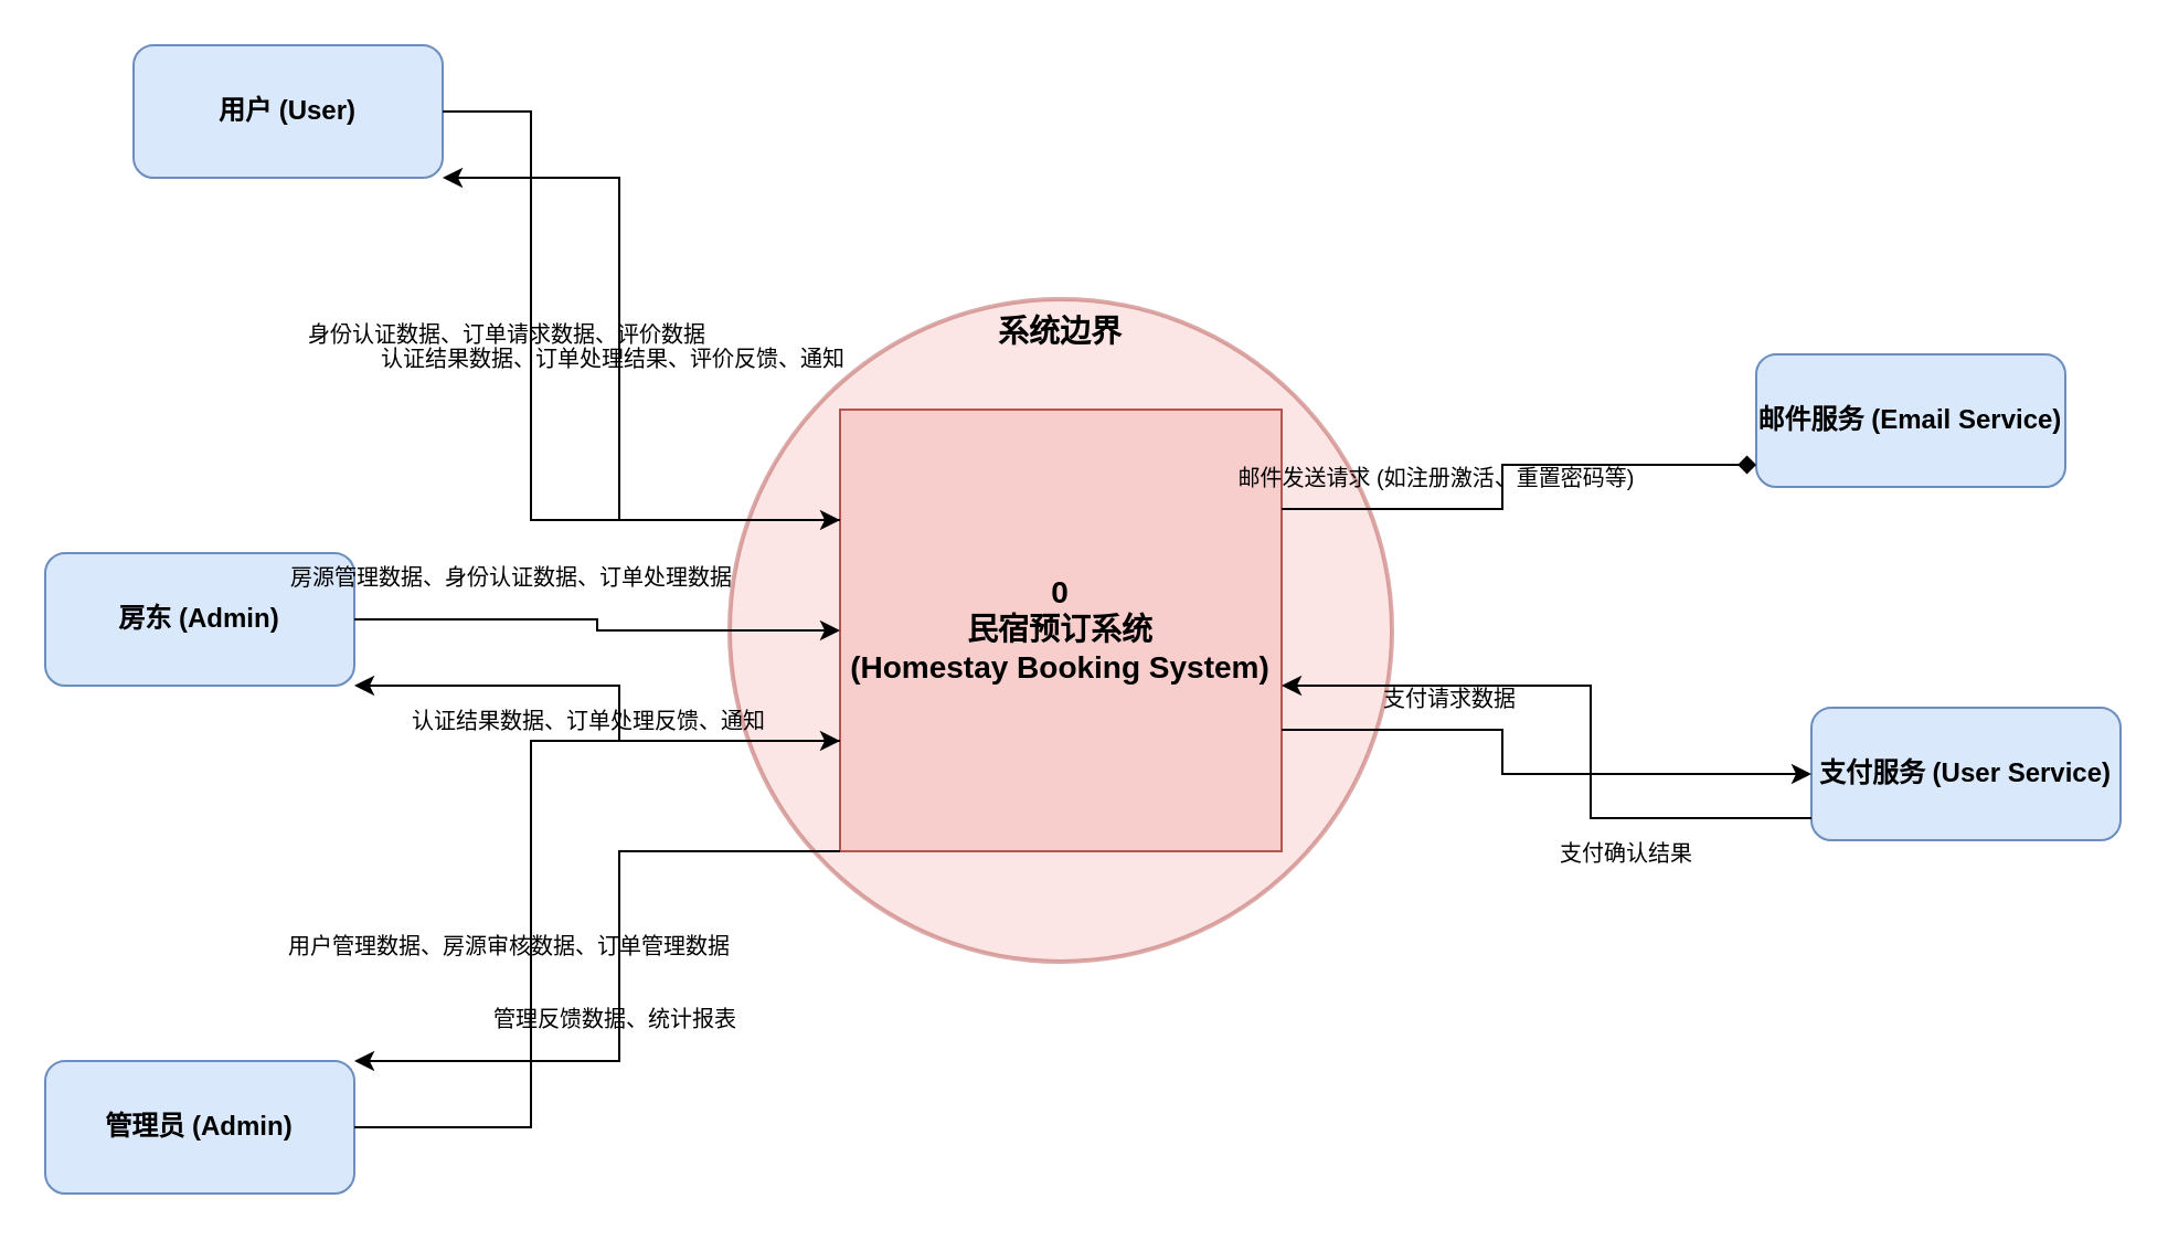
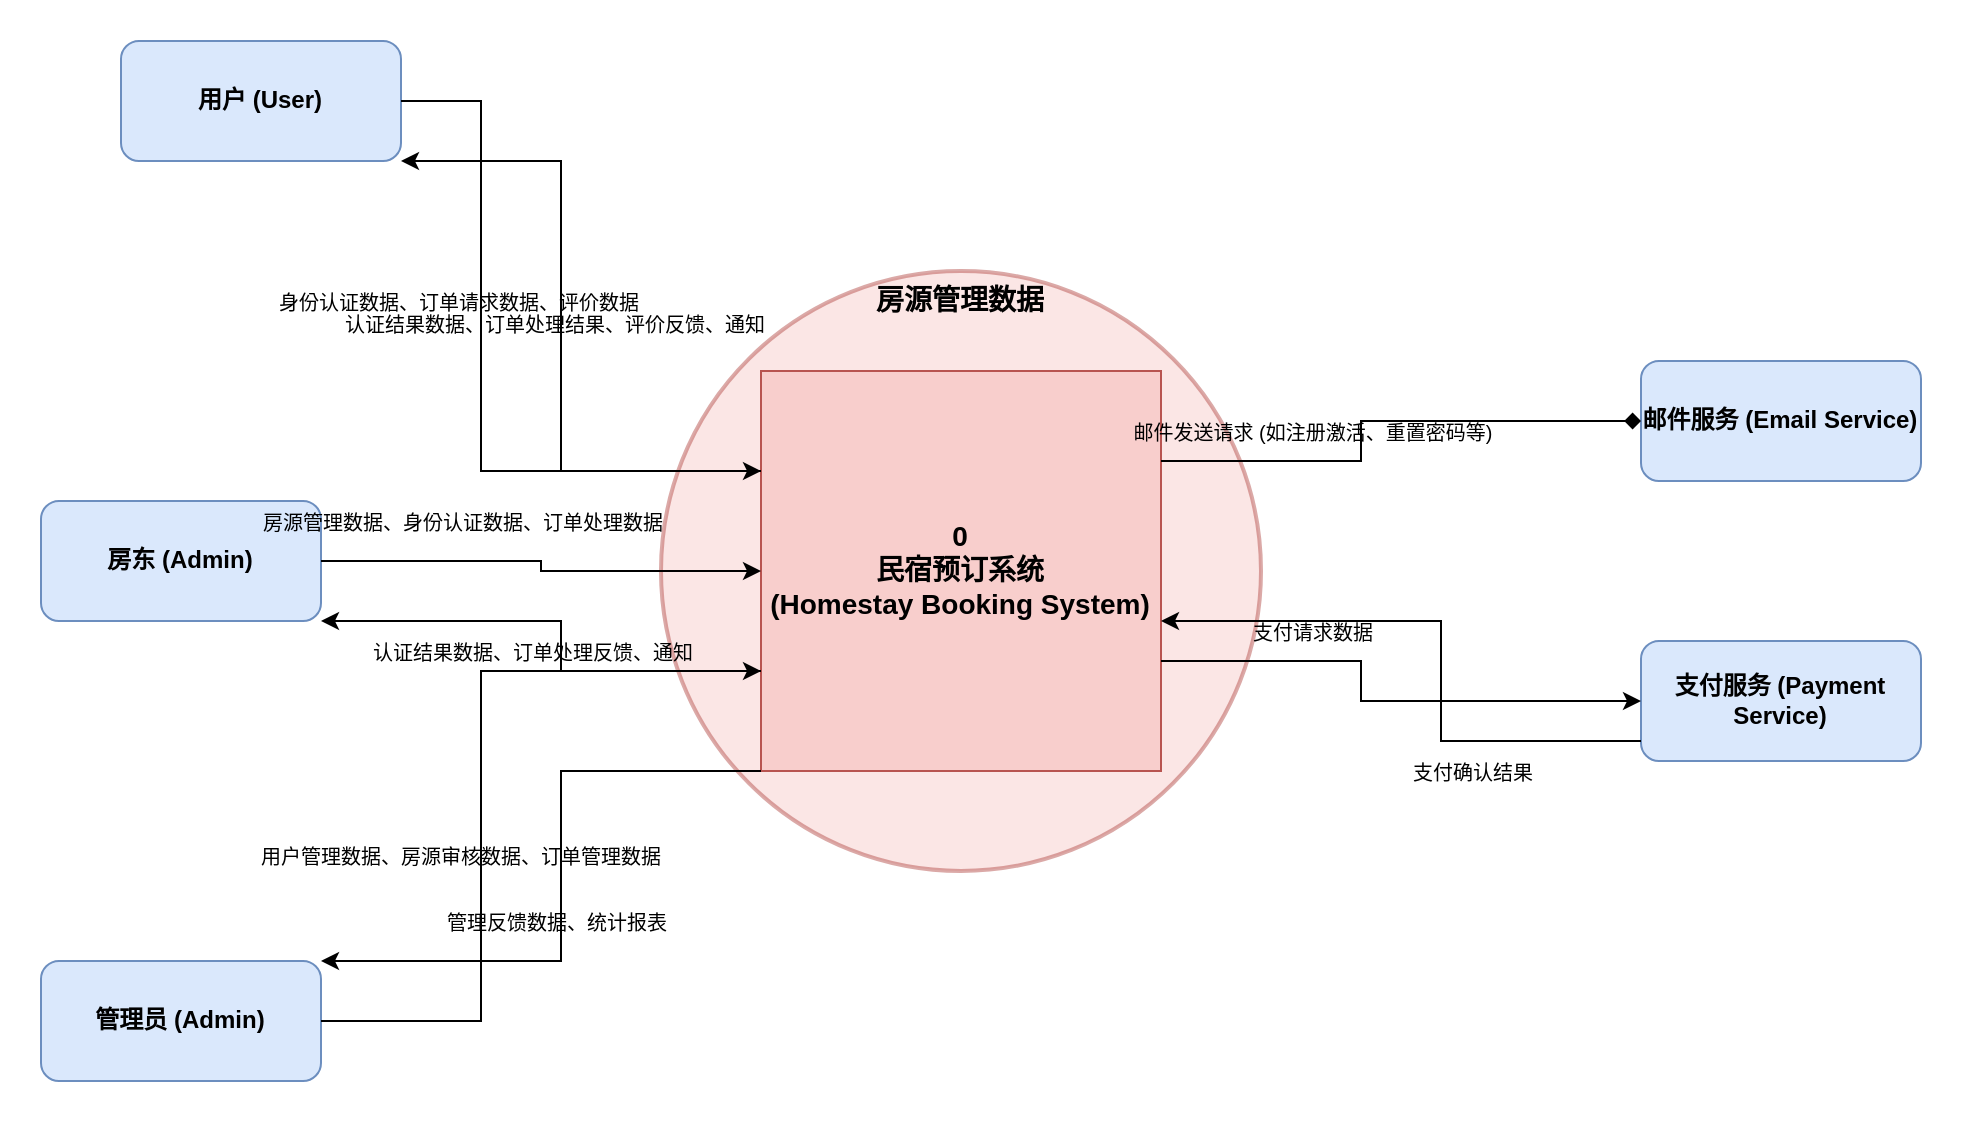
- <mxCell id="2" value="系统边界" style="ellipse;whiteSpace=wrap;html=1;aspect=fixed;fontSize=14;fontStyle=1;verticalAlign=top;fillColor=#f8cecc;strokeColor=#b85450;opacity=50;strokeWidth=2;perimeterSpacing=0;" vertex="1" parent="1"><mxGeometry x="330" y="135" width="300" height="300" as="geometry" /></mxCell>
+ <mxCell id="2" value="房源管理数据" style="ellipse;whiteSpace=wrap;html=1;aspect=fixed;fontSize=14;fontStyle=1;verticalAlign=top;fillColor=#f8cecc;strokeColor=#b85450;opacity=50;strokeWidth=2;perimeterSpacing=0;" vertex="1" parent="1"><mxGeometry x="330" y="135" width="300" height="300" as="geometry" /></mxCell>
- <mxCell id="6" value="邮件服务 (Email Service)" style="shape=rectangle;rounded=1;whiteSpace=wrap;html=1;fontSize=12;fontStyle=1;fillColor=#dae8fc;strokeColor=#6c8ebf;" parent="1" vertex="1"><mxGeometry x="795" y="160" width="140" height="60" as="geometry" /></mxCell>
+ <mxCell id="6" value="邮件服务 (Email Service)" style="shape=rectangle;rounded=1;whiteSpace=wrap;html=1;fontSize=12;fontStyle=1;fillColor=#dae8fc;strokeColor=#6c8ebf;" parent="1" vertex="1"><mxGeometry x="820" y="180" width="140" height="60" as="geometry" /></mxCell>
- <mxCell id="7" value="支付服务 (User Service)" style="shape=rectangle;rounded=1;whiteSpace=wrap;html=1;fontSize=12;fontStyle=1;fillColor=#dae8fc;strokeColor=#6c8ebf;" vertex="1" parent="1"><mxGeometry x="820" y="320" width="140" height="60" as="geometry" /></mxCell>
+ <mxCell id="7" value="支付服务 (Payment Service)" style="shape=rectangle;rounded=1;whiteSpace=wrap;html=1;fontSize=12;fontStyle=1;fillColor=#dae8fc;strokeColor=#6c8ebf;" vertex="1" parent="1"><mxGeometry x="820" y="320" width="140" height="60" as="geometry" /></mxCell>
